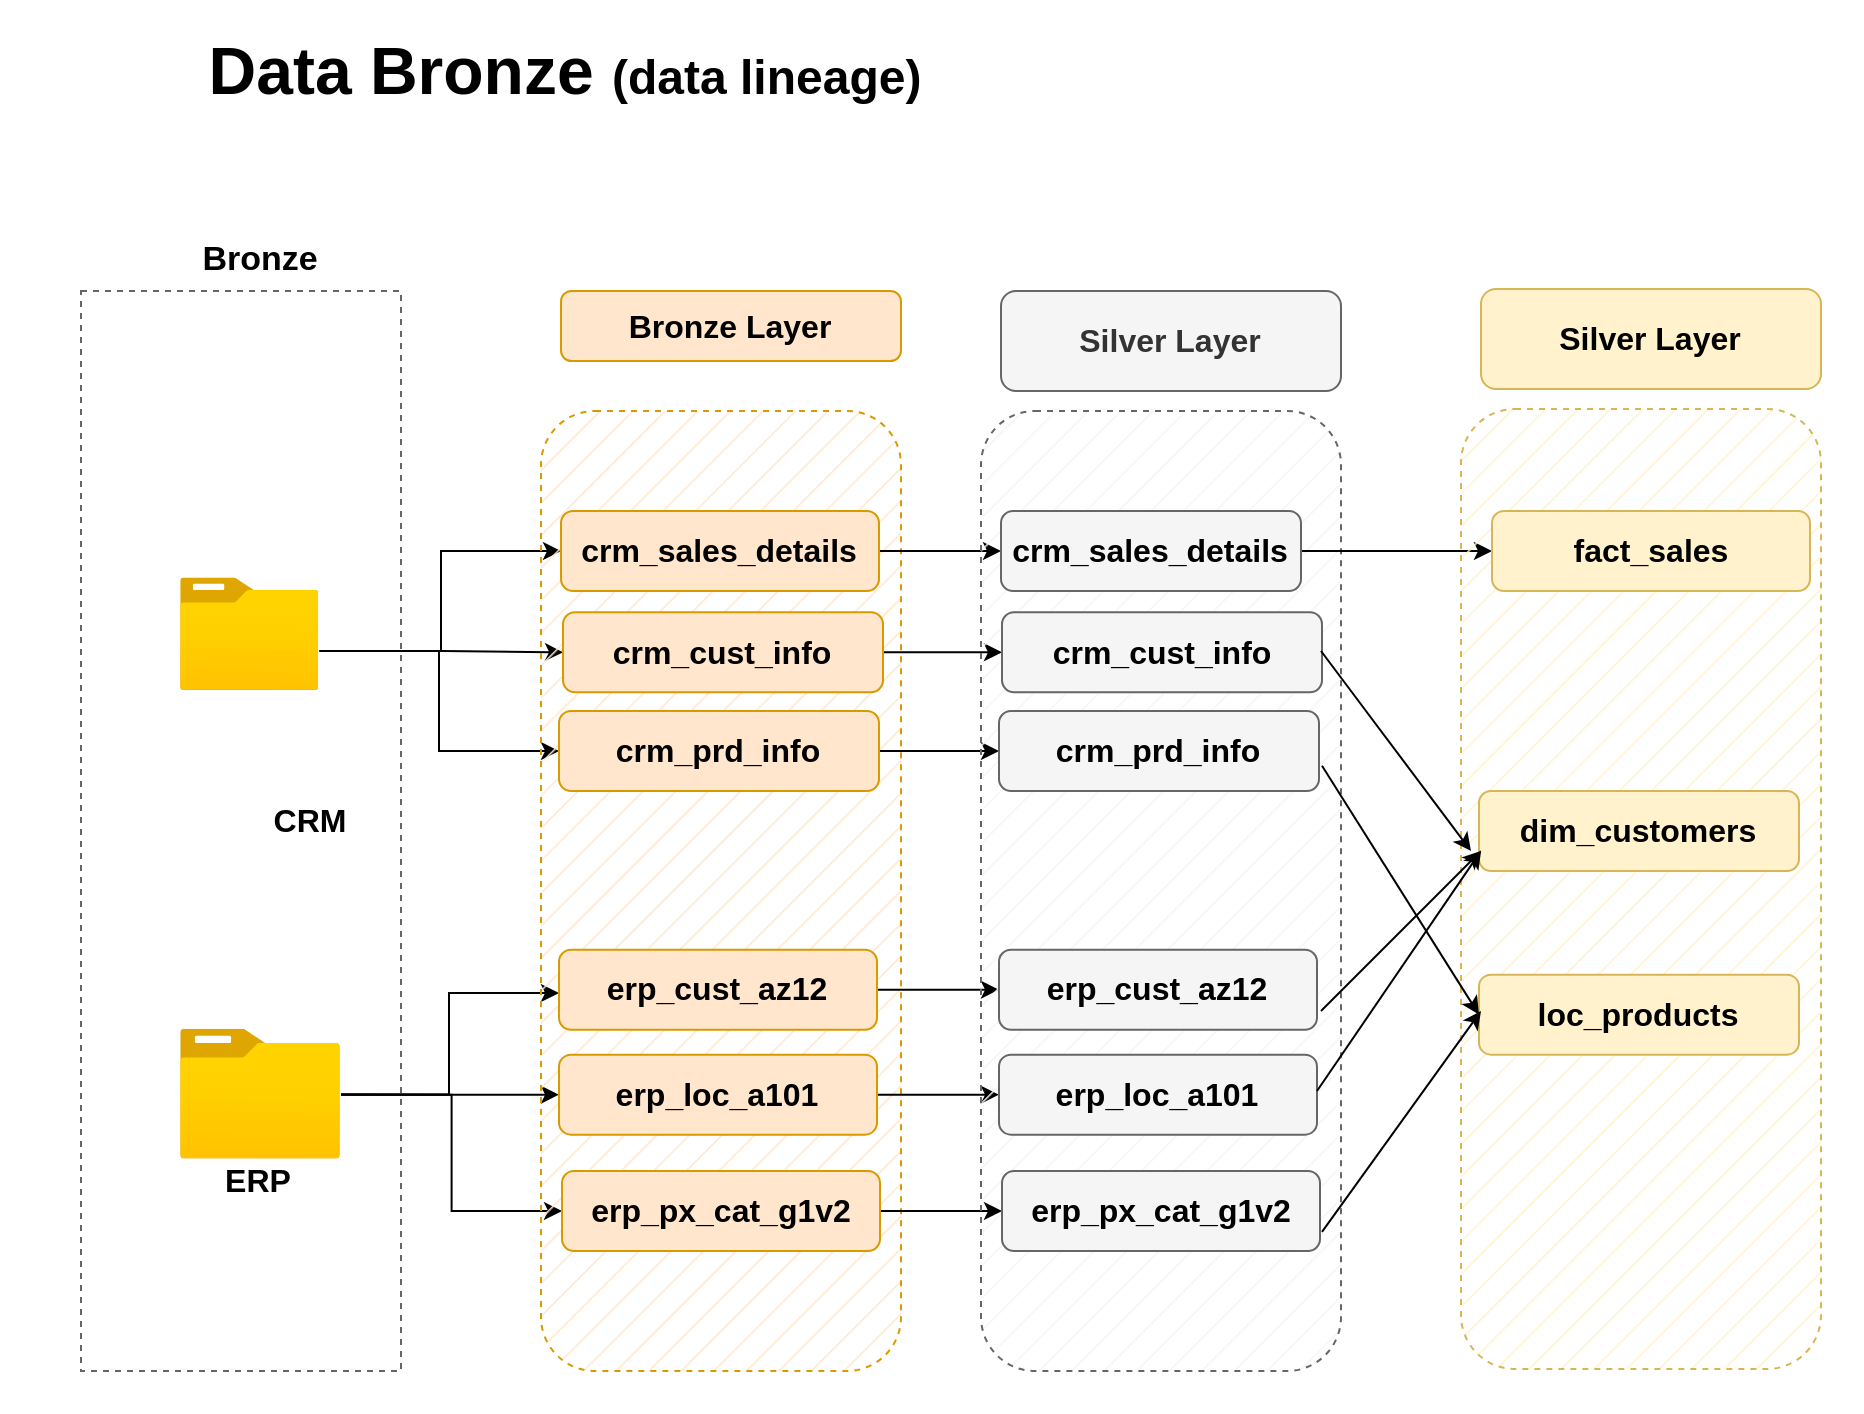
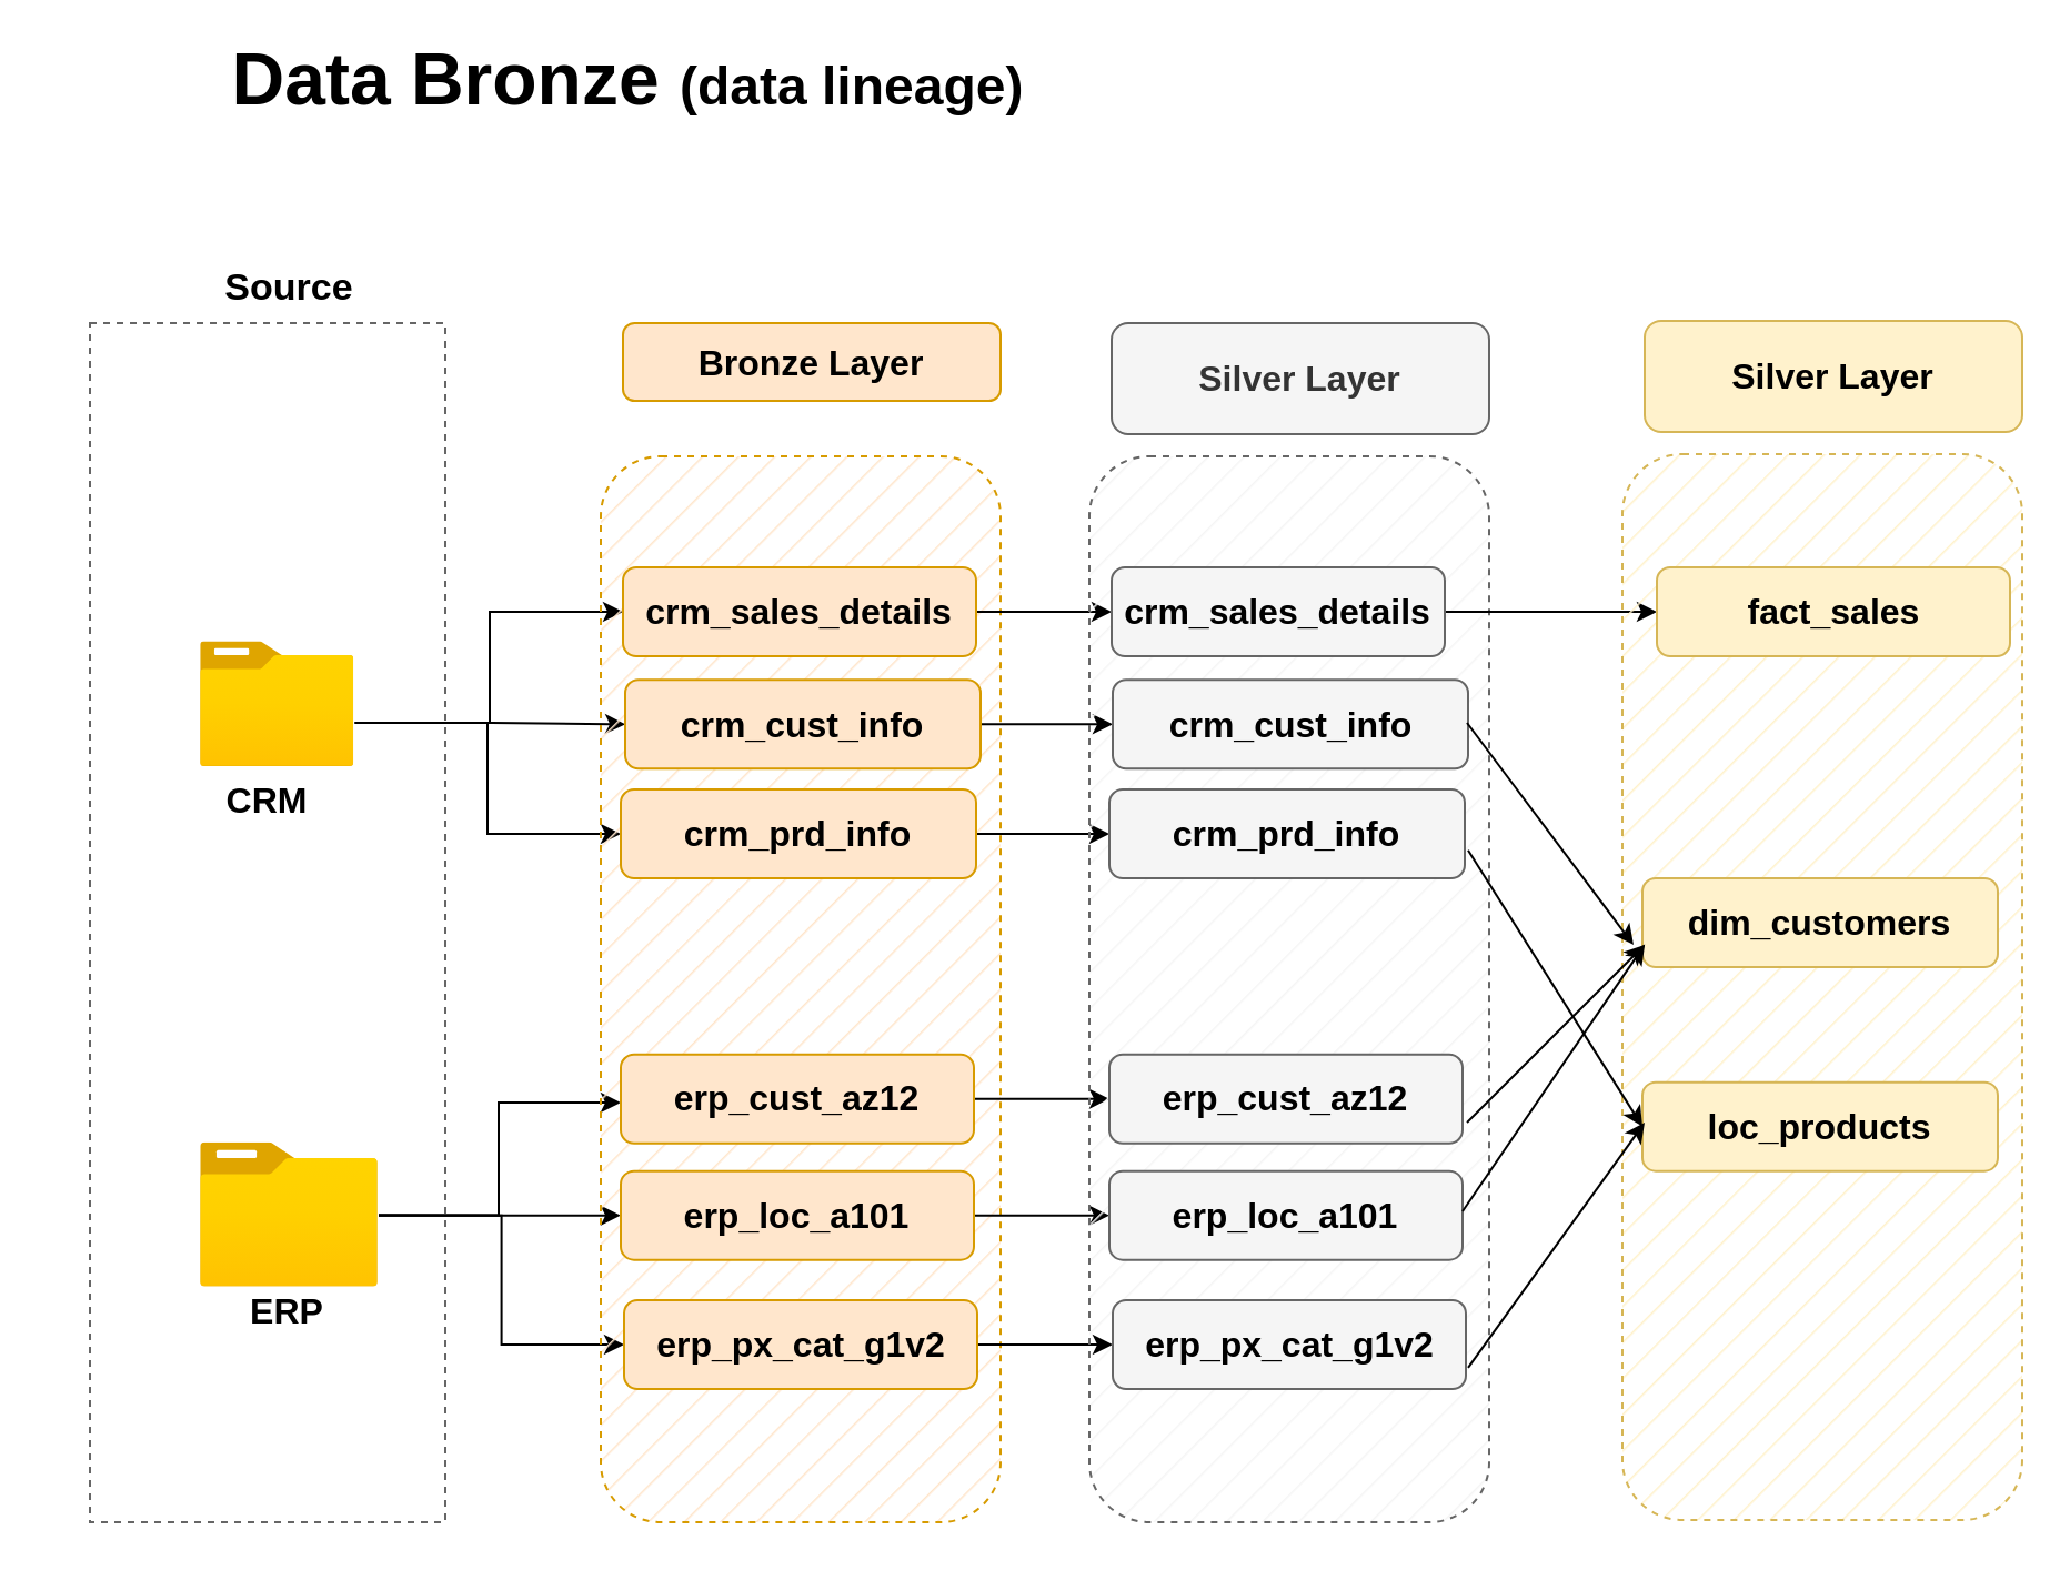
- <mxCell id="3" value="&lt;b&gt;&lt;font&gt;Bronze&lt;/font&gt;&lt;/b&gt;" style="text;html=1;align=center;verticalAlign=middle;whiteSpace=wrap;rounded=0;fontSize=17;" parent="1" vertex="1"><mxGeometry x="100" y="115" width="60" height="30" as="geometry" /></mxCell>
+ <mxCell id="3" value="&lt;b&gt;&lt;font&gt;Source&lt;/font&gt;&lt;/b&gt;" style="text;html=1;align=center;verticalAlign=middle;whiteSpace=wrap;rounded=0;fontSize=17;" parent="1" vertex="1"><mxGeometry x="100" y="115" width="60" height="30" as="geometry" /></mxCell>
- <mxCell id="12" value="&lt;font style=&quot;font-size: 16px;&quot;&gt;&lt;b style=&quot;&quot;&gt;CRM&lt;/b&gt;&lt;/font&gt;" style="text;html=1;align=center;verticalAlign=middle;whiteSpace=wrap;rounded=0;" parent="1" vertex="1"><mxGeometry x="125" y="395" width="60" height="30" as="geometry" /></mxCell>
+ <mxCell id="12" value="&lt;font style=&quot;font-size: 16px;&quot;&gt;&lt;b style=&quot;&quot;&gt;CRM&lt;/b&gt;&lt;/font&gt;" style="text;html=1;align=center;verticalAlign=middle;whiteSpace=wrap;rounded=0;" parent="1" vertex="1"><mxGeometry x="90" y="345" width="60" height="30" as="geometry" /></mxCell>
